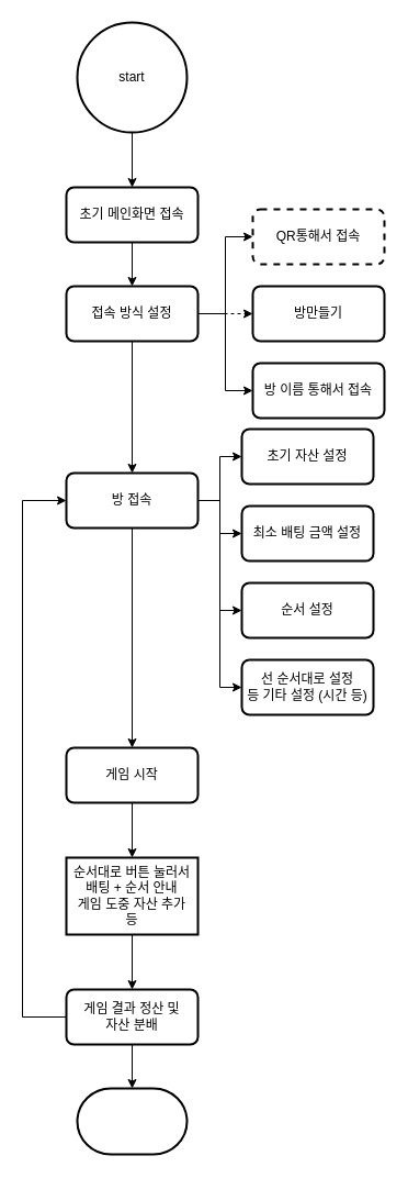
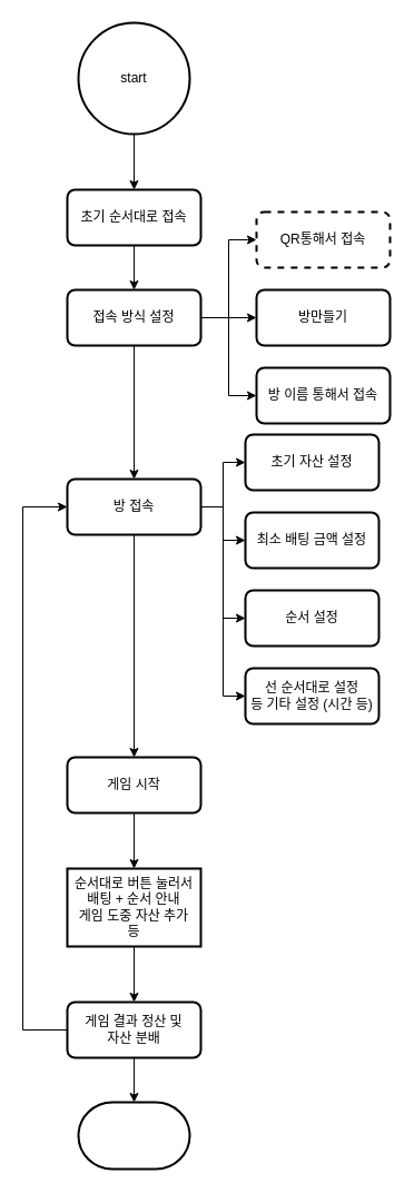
- <mxCell id="5" value="초기 메인화면 접속" style="rounded=1;whiteSpace=wrap;html=1;absoluteArcSize=1;arcSize=14;strokeWidth=2;" vertex="1" parent="1"><mxGeometry x="60" y="170" width="120" height="50" as="geometry" /></mxCell>
+ <mxCell id="5" value="초기 순서대로 접속" style="rounded=1;whiteSpace=wrap;html=1;absoluteArcSize=1;arcSize=14;strokeWidth=2;" vertex="1" parent="1"><mxGeometry x="60" y="170" width="120" height="50" as="geometry" /></mxCell>
- <mxCell id="7" style="edgeStyle=orthogonalEdgeStyle;rounded=0;orthogonalLoop=1;jettySize=auto;html=1;exitX=1;exitY=0.5;exitDx=0;exitDy=0;entryX=0;entryY=0.5;entryDx=0;entryDy=0;dashed=1;" edge="1" parent="1" source="10" target="12"><mxGeometry relative="1" as="geometry" /></mxCell>
+ <mxCell id="7" style="edgeStyle=orthogonalEdgeStyle;rounded=0;orthogonalLoop=1;jettySize=auto;html=1;exitX=1;exitY=0.5;exitDx=0;exitDy=0;entryX=0;entryY=0.5;entryDx=0;entryDy=0;" edge="1" parent="1" source="10" target="12"><mxGeometry relative="1" as="geometry" /></mxCell>
